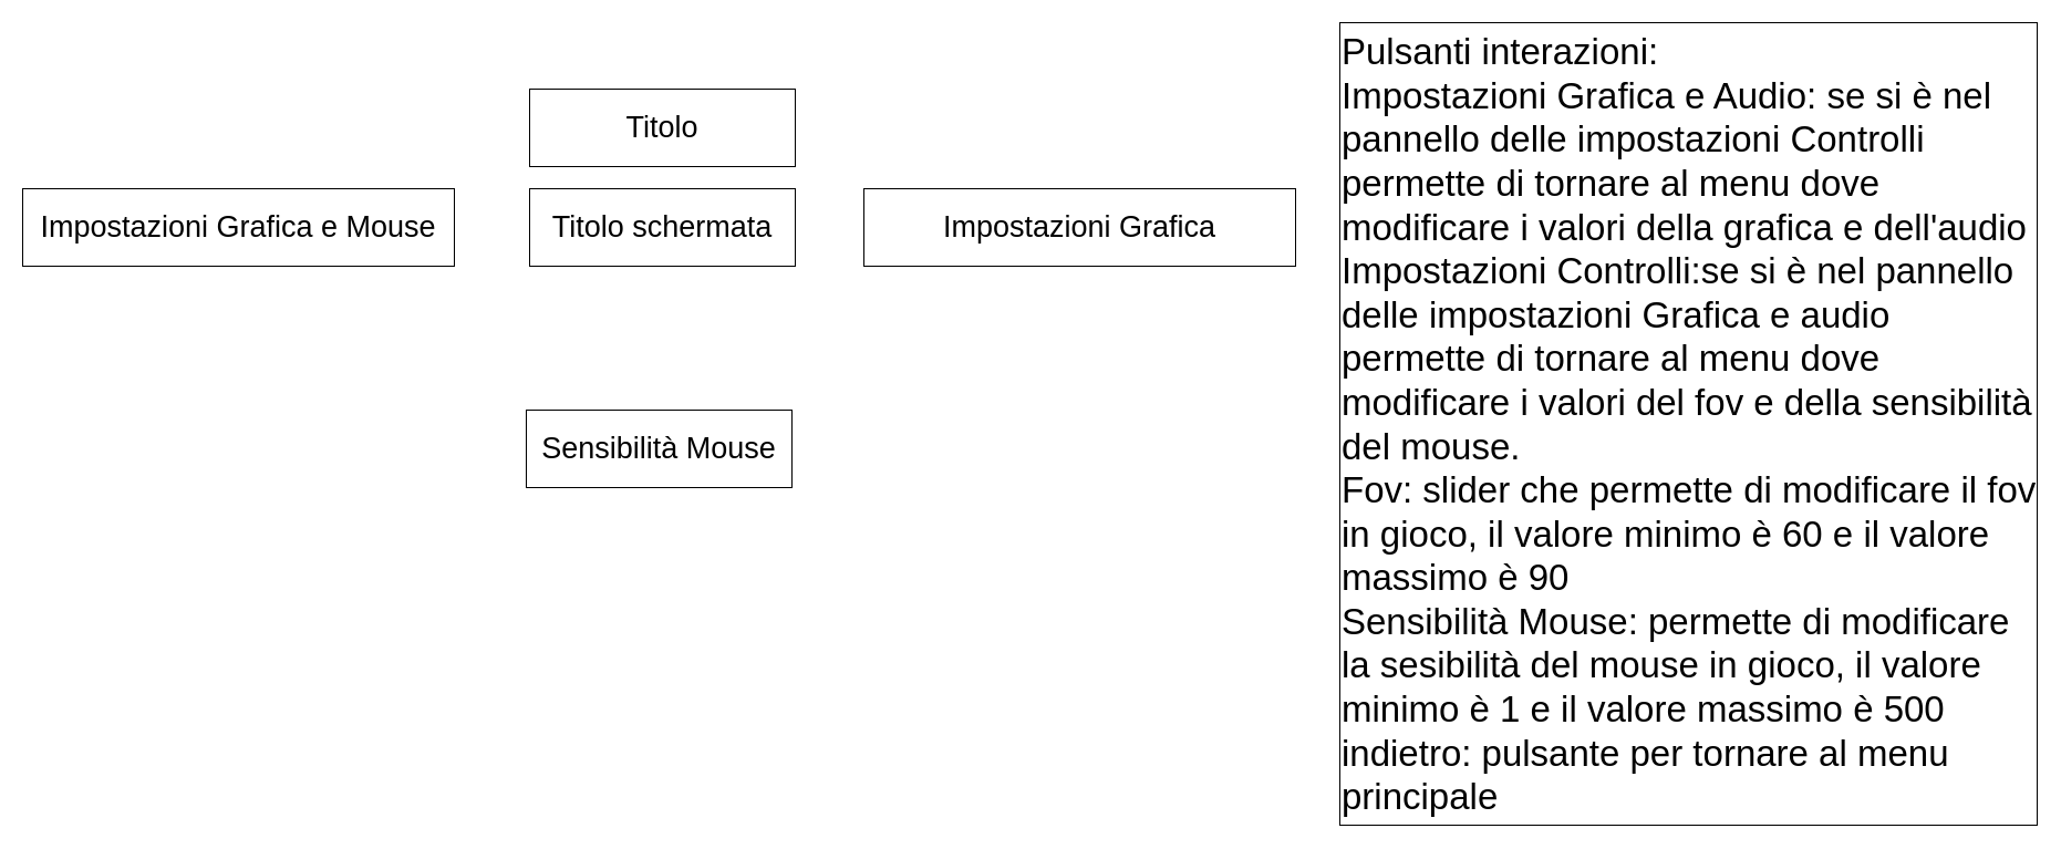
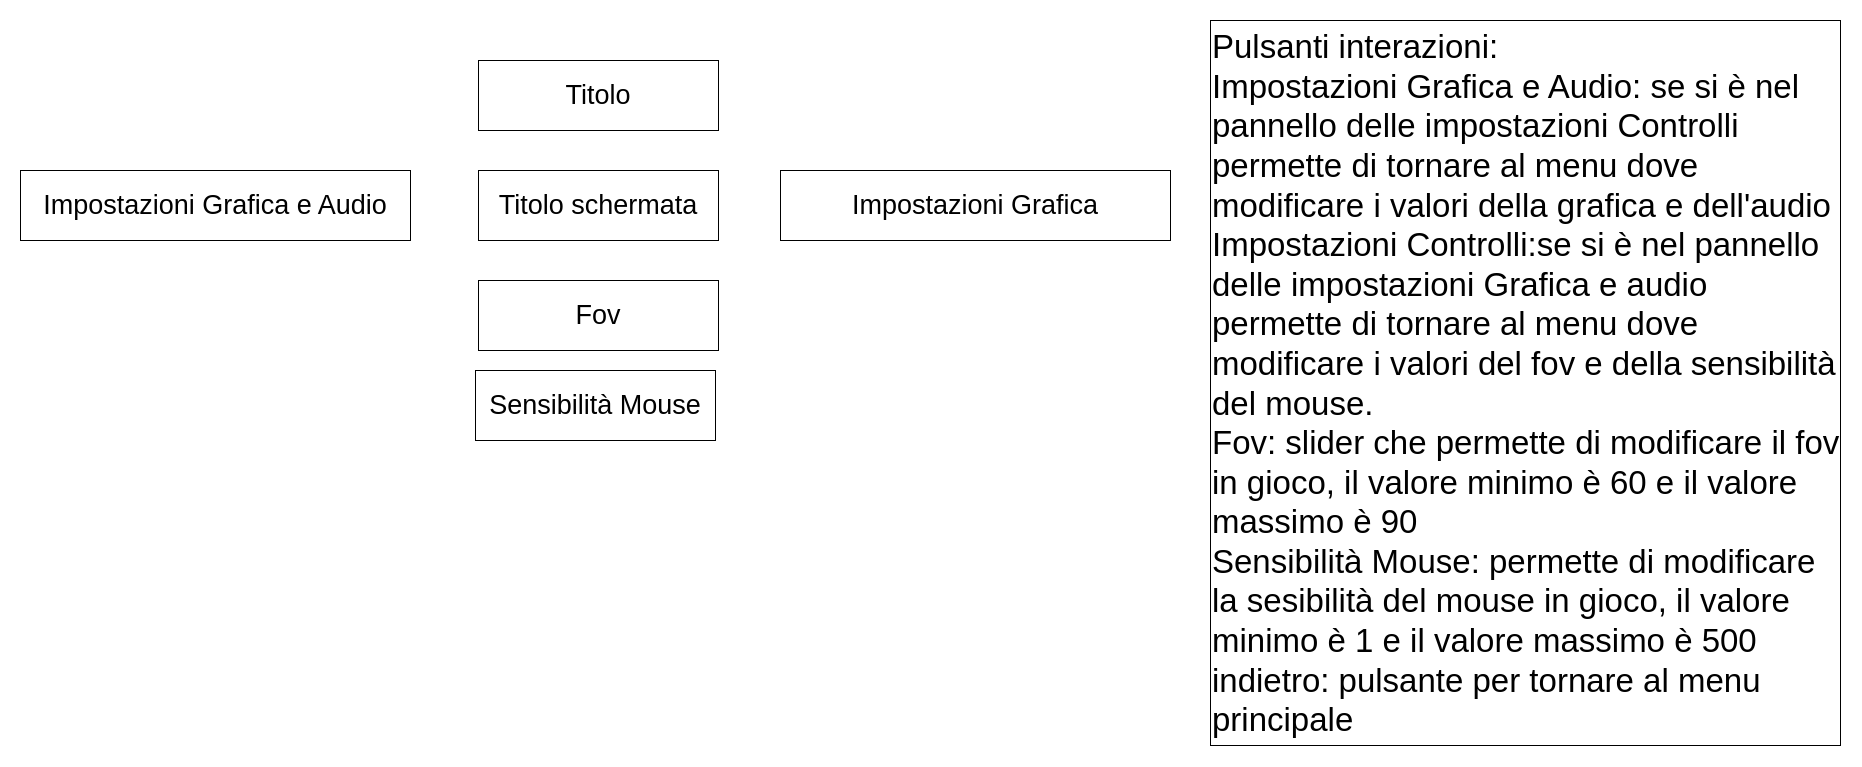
- <mxCell id="6" value="Titolo" style="rounded=0;whiteSpace=wrap;html=1;fontSize=27;" parent="1" vertex="1"><mxGeometry x="478" y="80" width="240" height="70" as="geometry" /></mxCell>
+ <mxCell id="6" value="Titolo" style="rounded=0;whiteSpace=wrap;html=1;fontSize=27;" parent="1" vertex="1"><mxGeometry x="478" y="60" width="240" height="70" as="geometry" /></mxCell>
- <mxCell id="2" value="Impostazioni Grafica e Mouse" style="rounded=0;whiteSpace=wrap;html=1;fontSize=27;" parent="1" vertex="1"><mxGeometry x="20" y="170" width="390" height="70" as="geometry" /></mxCell>
+ <mxCell id="2" value="Impostazioni Grafica e Audio" style="rounded=0;whiteSpace=wrap;html=1;fontSize=27;" parent="1" vertex="1"><mxGeometry x="20" y="170" width="390" height="70" as="geometry" /></mxCell>
+ <mxCell id="3" value="Fov" style="rounded=0;whiteSpace=wrap;html=1;fontSize=27;" parent="1" vertex="1"><mxGeometry x="478" y="280" width="240" height="70" as="geometry" /></mxCell>
